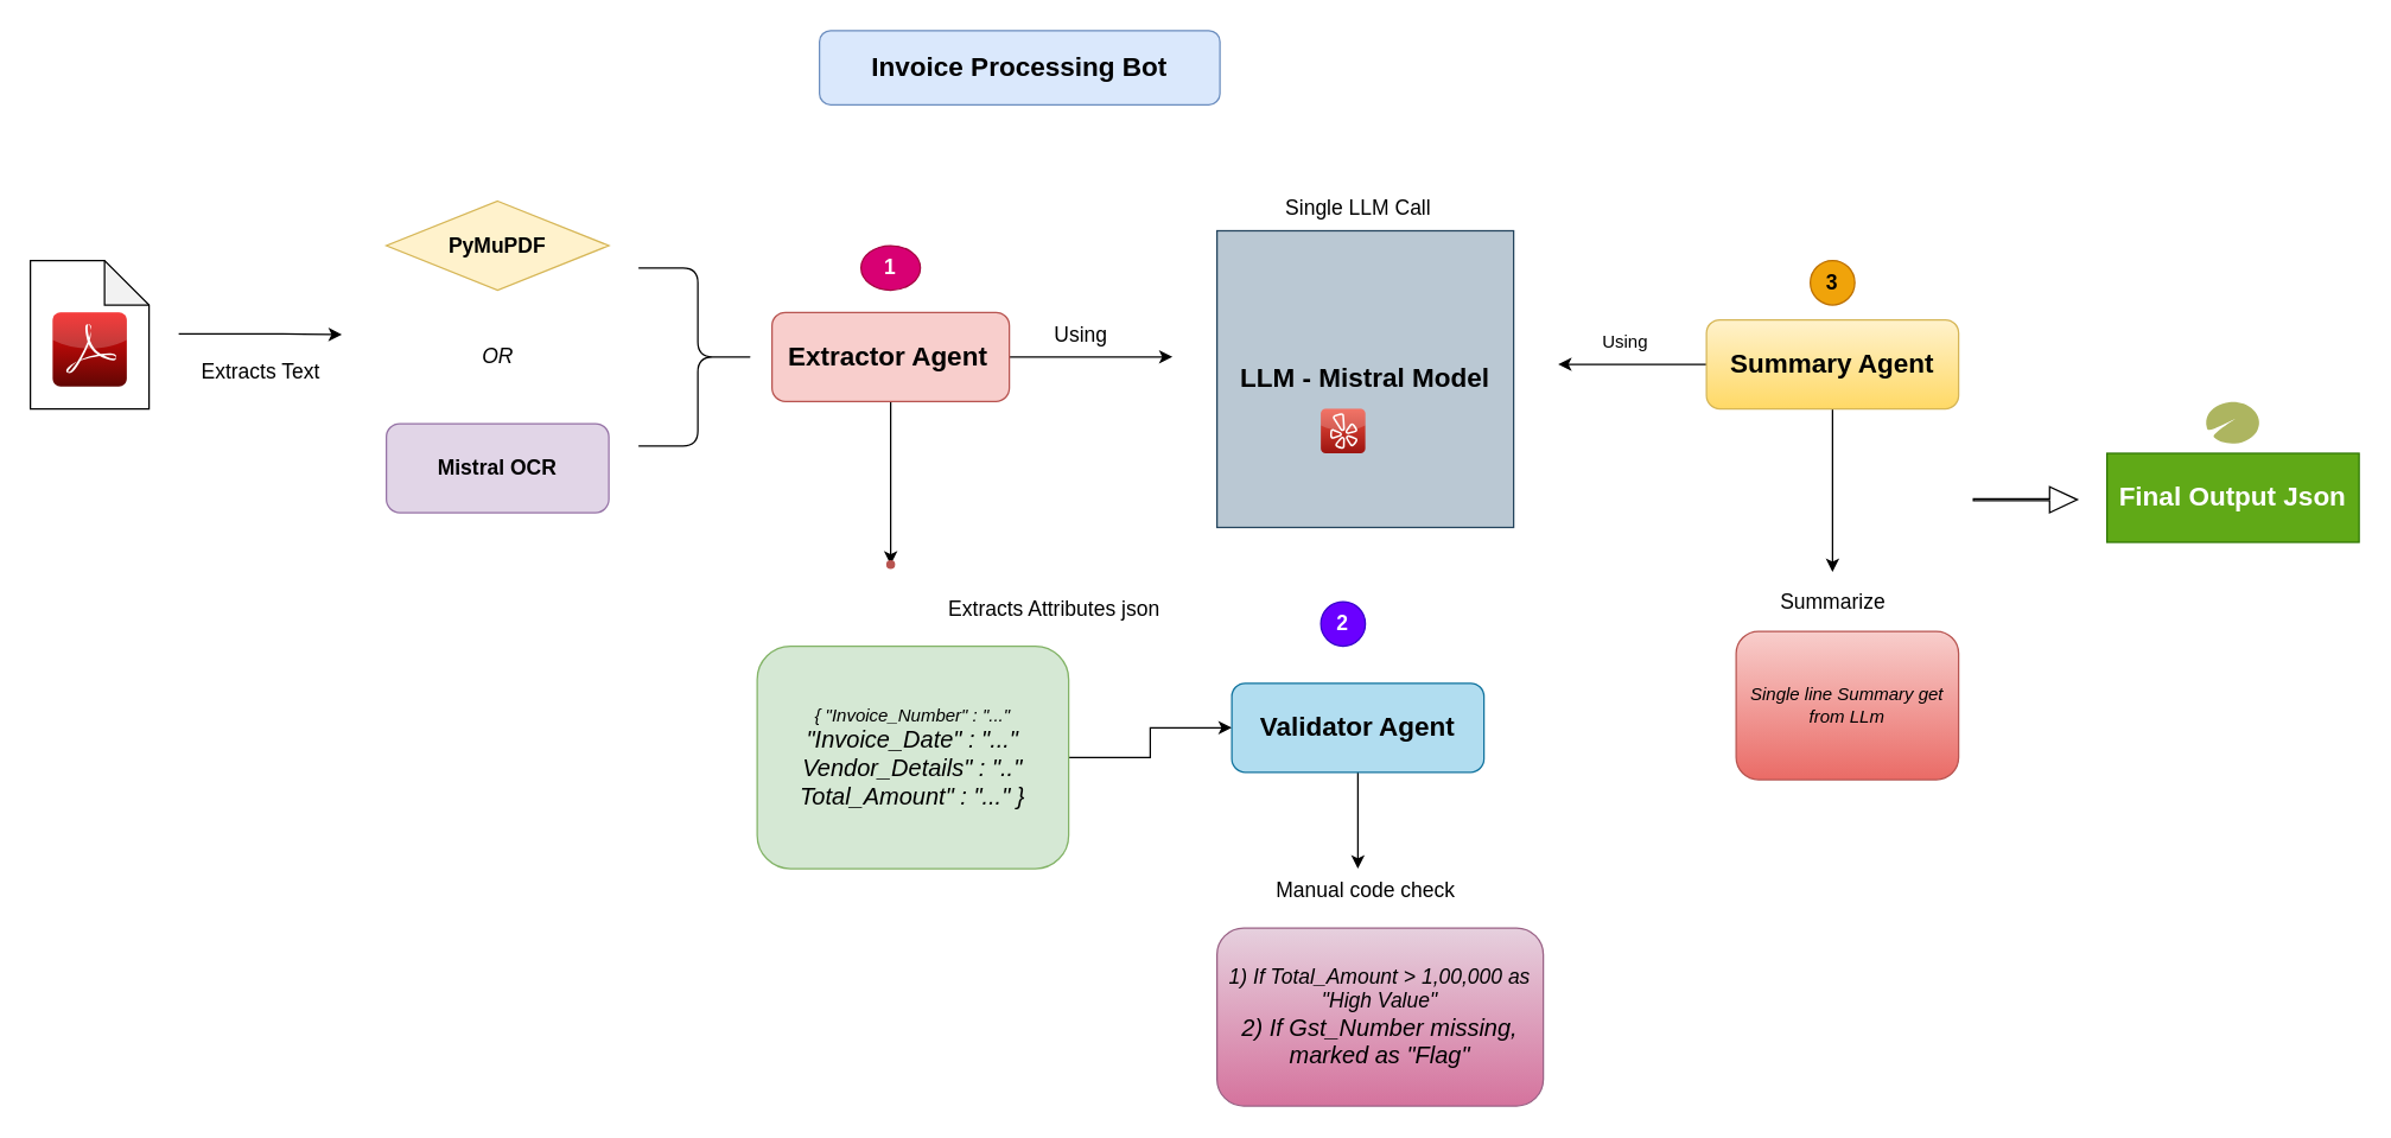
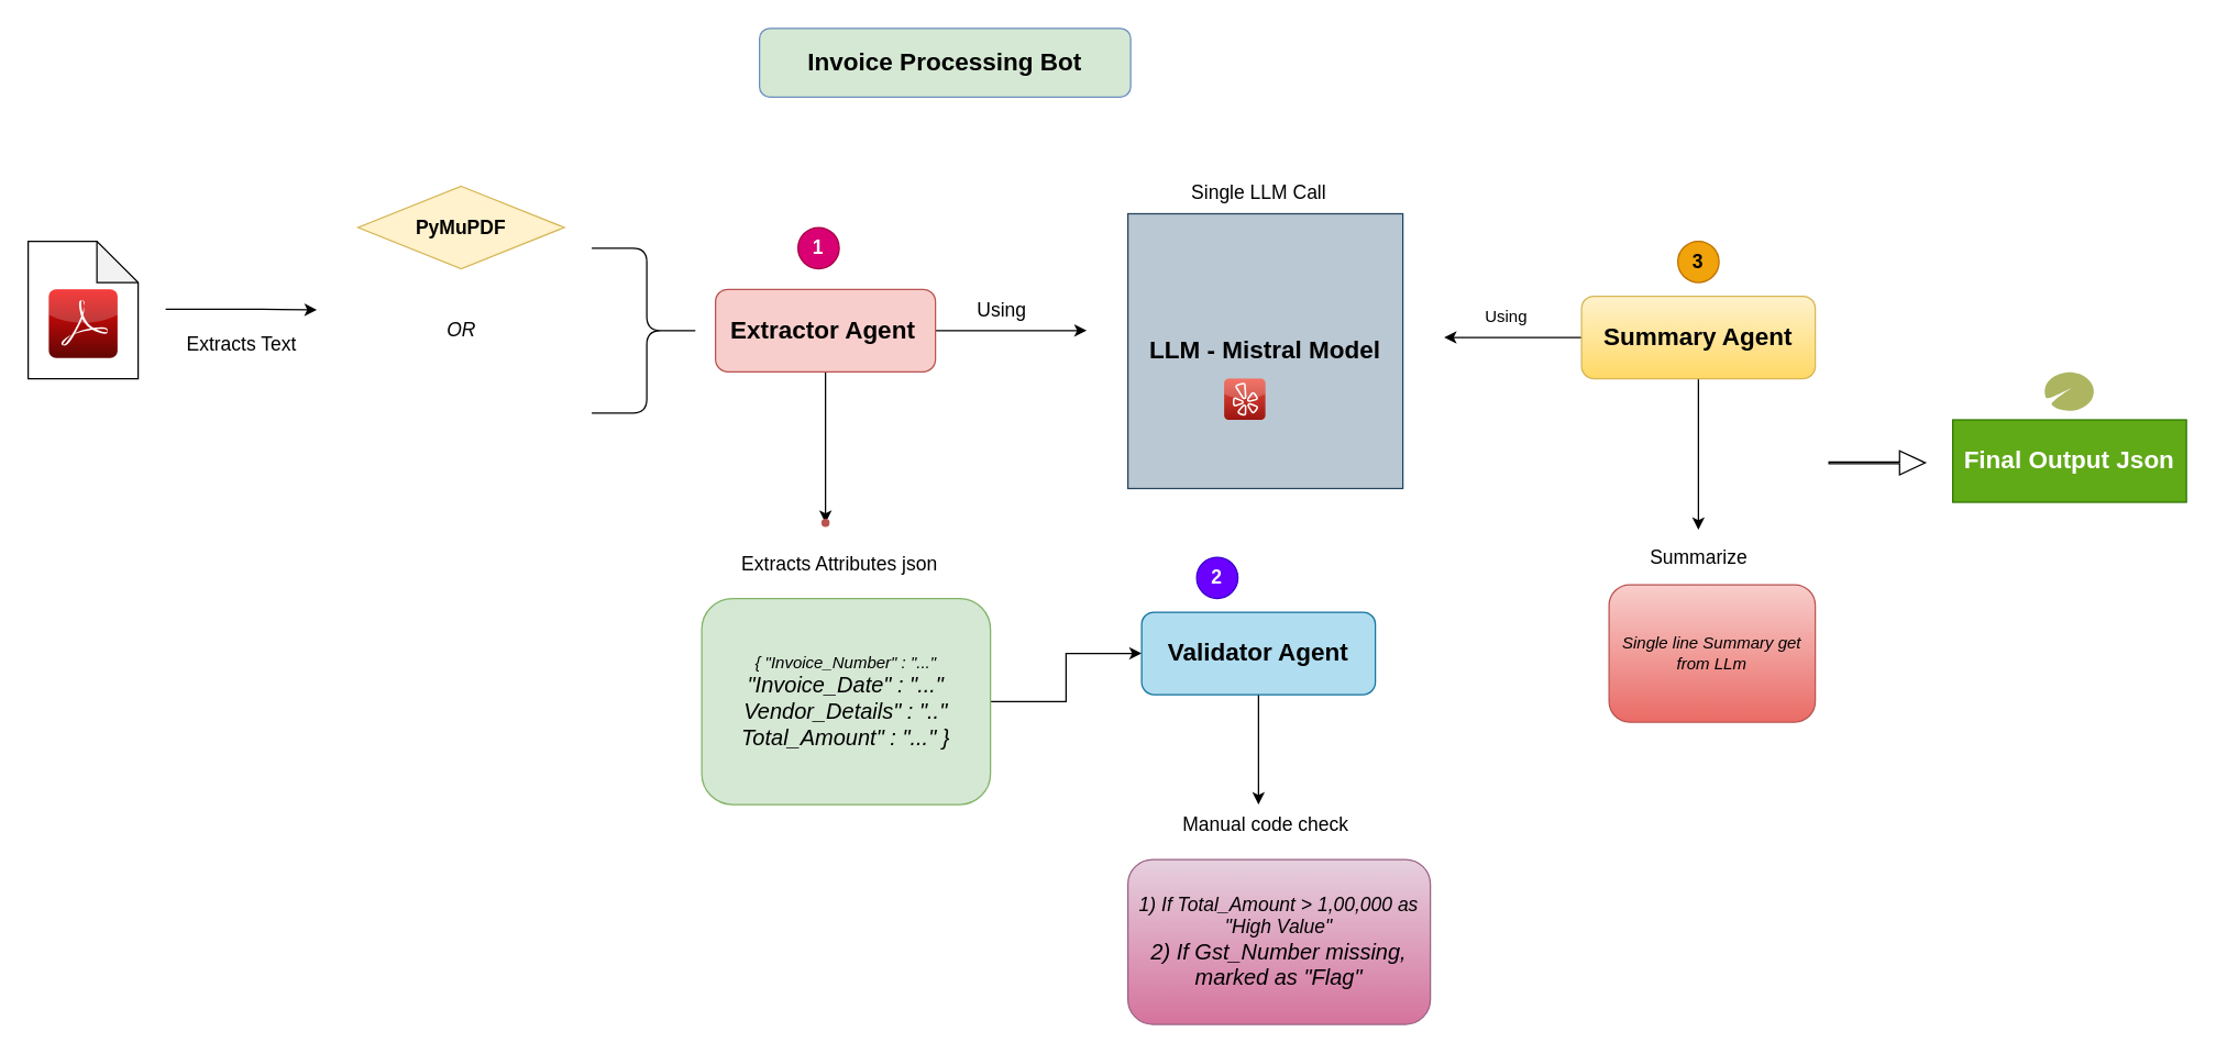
- <mxCell id="2" value="&lt;b&gt;&lt;font face=&quot;Helvetica&quot; style=&quot;font-size: 18px;&quot;&gt;Invoice Processing Bot&lt;/font&gt;&lt;/b&gt;" style="rounded=1;whiteSpace=wrap;html=1;fillColor=#dae8fc;strokeColor=#6c8ebf;" vertex="1" parent="1"><mxGeometry x="552" y="20" width="270" height="50" as="geometry" /></mxCell>
+ <mxCell id="2" value="&lt;b&gt;&lt;font face=&quot;Helvetica&quot; style=&quot;font-size: 18px;&quot;&gt;Invoice Processing Bot&lt;/font&gt;&lt;/b&gt;" style="rounded=1;whiteSpace=wrap;html=1;fillColor=#d5e8d4;strokeColor=#6c8ebf;" vertex="1" parent="1"><mxGeometry x="552" y="20" width="270" height="50" as="geometry" /></mxCell>
- <mxCell id="34" value="&lt;font style=&quot;font-size: 14px;&quot;&gt;&lt;b&gt;1&lt;/b&gt;&lt;/font&gt;" style="ellipse;whiteSpace=wrap;html=1;aspect=fixed;fillColor=#d80073;fontColor=#ffffff;strokeColor=#A50040;" vertex="1" parent="1"><mxGeometry x="580" y="165" width="40" height="30" as="geometry" /></mxCell>
+ <mxCell id="34" value="&lt;font style=&quot;font-size: 14px;&quot;&gt;&lt;b&gt;1&lt;/b&gt;&lt;/font&gt;" style="ellipse;whiteSpace=wrap;html=1;aspect=fixed;fillColor=#d80073;fontColor=#ffffff;strokeColor=#A50040;" vertex="1" parent="1"><mxGeometry x="580" y="165" width="30" height="30" as="geometry" /></mxCell>
- <mxCell id="7" value="&lt;font face=&quot;Helvetica&quot; style=&quot;font-size: 14px;&quot;&gt;&lt;b&gt;Mistral OCR&lt;/b&gt;&lt;/font&gt;" style="rounded=1;whiteSpace=wrap;html=1;fillColor=#e1d5e7;strokeColor=#9673a6;" vertex="1" parent="1"><mxGeometry x="260" y="285" width="150" height="60" as="geometry" /></mxCell>
- <mxCell id="19" value="&lt;font style=&quot;font-size: 14px;&quot;&gt;Extracts Attributes json&lt;/font&gt;" style="text;html=1;align=center;verticalAlign=middle;resizable=0;points=[];autosize=1;strokeColor=none;fillColor=none;" vertex="1" parent="1"><mxGeometry x="625" y="395" width="170" height="30" as="geometry" /></mxCell>
+ <mxCell id="19" value="&lt;font style=&quot;font-size: 14px;&quot;&gt;Extracts Attributes json&lt;/font&gt;" style="text;html=1;align=center;verticalAlign=middle;resizable=0;points=[];autosize=1;strokeColor=none;fillColor=none;" vertex="1" parent="1"><mxGeometry x="525" y="395" width="170" height="30" as="geometry" /></mxCell>
- <mxCell id="35" value="&lt;font style=&quot;font-size: 14px;&quot;&gt;&lt;b&gt;2&lt;/b&gt;&lt;/font&gt;" style="ellipse;whiteSpace=wrap;html=1;aspect=fixed;fillColor=#6a00ff;fontColor=#ffffff;strokeColor=#3700CC;" vertex="1" parent="1"><mxGeometry x="890" y="405" width="30" height="30" as="geometry" /></mxCell>
+ <mxCell id="35" value="&lt;font style=&quot;font-size: 14px;&quot;&gt;&lt;b&gt;2&lt;/b&gt;&lt;/font&gt;" style="ellipse;whiteSpace=wrap;html=1;aspect=fixed;fillColor=#6a00ff;fontColor=#ffffff;strokeColor=#3700CC;" vertex="1" parent="1"><mxGeometry x="870" y="405" width="30" height="30" as="geometry" /></mxCell>
- <mxCell id="22" value="&lt;font style=&quot;font-size: 18px;&quot;&gt;&lt;b style=&quot;&quot;&gt;Validator Agent&lt;/b&gt;&lt;/font&gt;" style="rounded=1;whiteSpace=wrap;html=1;fillColor=#b1ddf0;strokeColor=#10739e;" vertex="1" parent="1"><mxGeometry x="830" y="460" width="170" height="60" as="geometry" /></mxCell>
+ <mxCell id="22" value="&lt;font style=&quot;font-size: 18px;&quot;&gt;&lt;b style=&quot;&quot;&gt;Validator Agent&lt;/b&gt;&lt;/font&gt;" style="rounded=1;whiteSpace=wrap;html=1;fillColor=#b1ddf0;strokeColor=#10739e;" vertex="1" parent="1"><mxGeometry x="830" y="445" width="170" height="60" as="geometry" /></mxCell>
